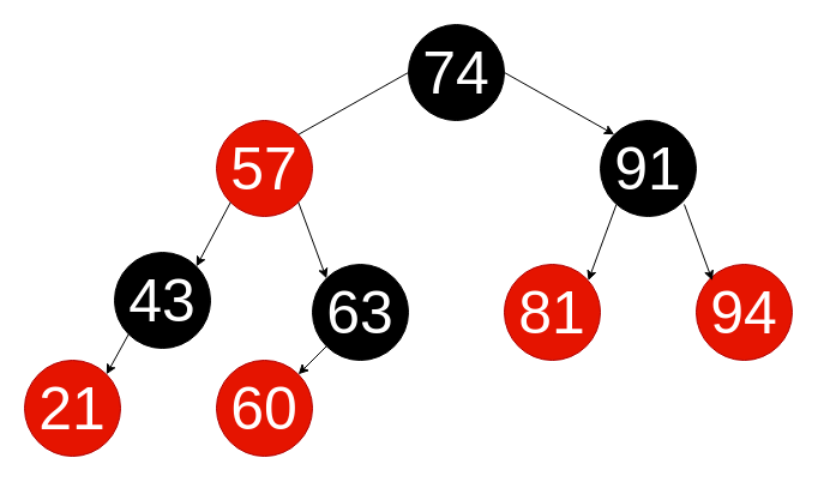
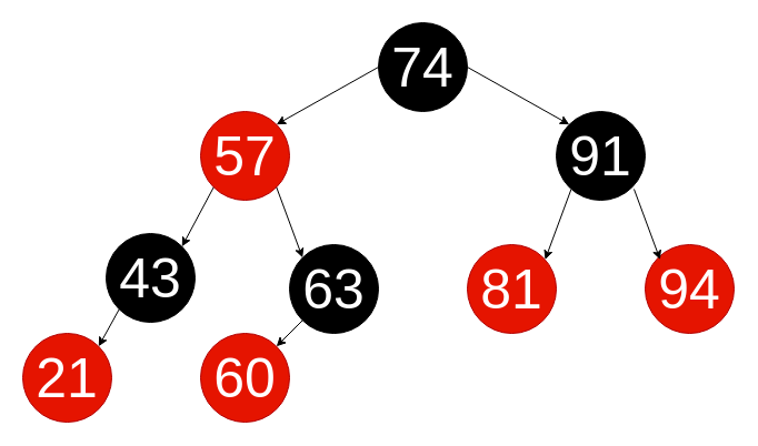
- <mxCell id="11" value="" style="endArrow=none;html=1;exitX=0;exitY=0.5;exitDx=0;exitDy=0;entryX=1;entryY=0;entryDx=0;entryDy=0;" edge="1" parent="1" source="2" target="3"><mxGeometry width="50" height="50" relative="1" as="geometry"><mxPoint x="190" y="70" as="sourcePoint" /><mxPoint x="240" y="20" as="targetPoint" /></mxGeometry></mxCell>
+ <mxCell id="11" value="" style="endArrow=classic;html=1;exitX=0;exitY=0.5;exitDx=0;exitDy=0;entryX=1;entryY=0;entryDx=0;entryDy=0;" edge="1" parent="1" source="2" target="3"><mxGeometry width="50" height="50" relative="1" as="geometry"><mxPoint x="190" y="70" as="sourcePoint" /><mxPoint x="240" y="20" as="targetPoint" /></mxGeometry></mxCell>
